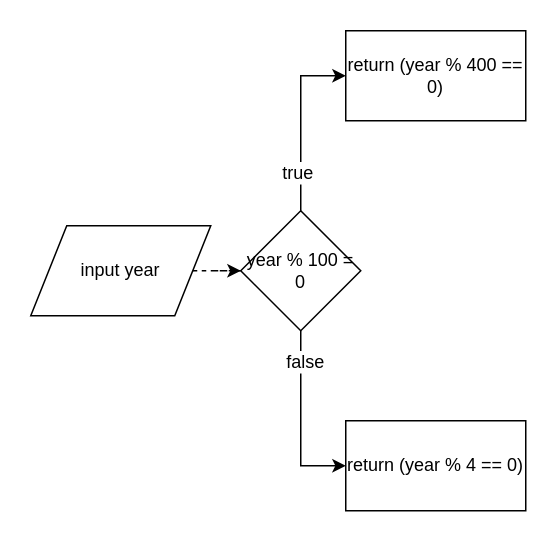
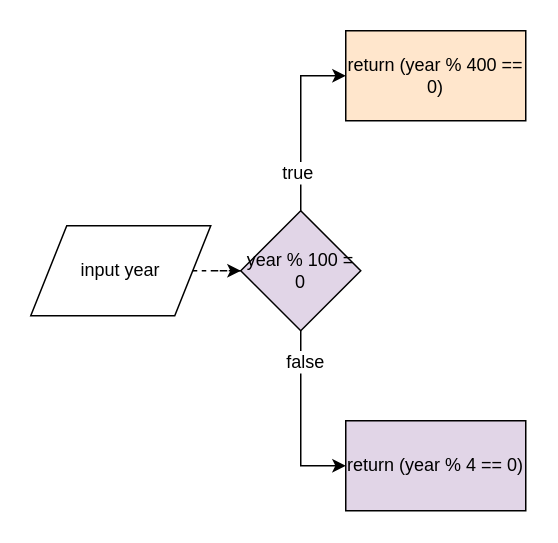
- <mxCell id="9" value="return (year % 400 == 0)" style="rounded=0;whiteSpace=wrap;html=1;" vertex="1" parent="1"><mxGeometry x="230" y="20" width="120" height="60" as="geometry" /></mxCell>
+ <mxCell id="9" value="return (year % 400 == 0)" style="rounded=0;whiteSpace=wrap;html=1;fillColor=#ffe6cc;" vertex="1" parent="1"><mxGeometry x="230" y="20" width="120" height="60" as="geometry" /></mxCell>
- <mxCell id="8" value="year % 100 = 0" style="rhombus;whiteSpace=wrap;html=1;" vertex="1" parent="1"><mxGeometry x="160" y="140" width="80" height="80" as="geometry" /></mxCell>
+ <mxCell id="8" value="year % 100 = 0" style="rhombus;whiteSpace=wrap;html=1;fillColor=#e1d5e7;" vertex="1" parent="1"><mxGeometry x="160" y="140" width="80" height="80" as="geometry" /></mxCell>
- <mxCell id="10" value="return (year % 4 == 0)" style="rounded=0;whiteSpace=wrap;html=1;" vertex="1" parent="1"><mxGeometry x="230" y="280" width="120" height="60" as="geometry" /></mxCell>
+ <mxCell id="10" value="return (year % 4 == 0)" style="rounded=0;whiteSpace=wrap;html=1;fillColor=#e1d5e7;" vertex="1" parent="1"><mxGeometry x="230" y="280" width="120" height="60" as="geometry" /></mxCell>
